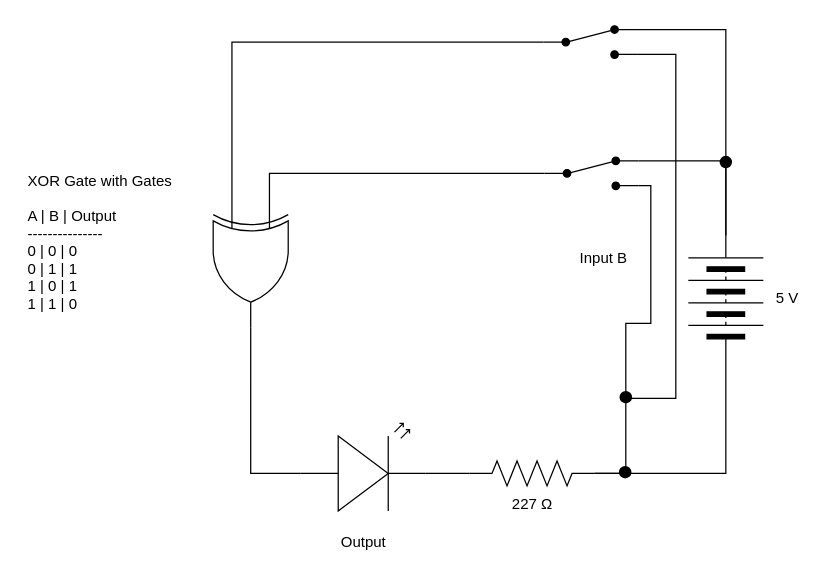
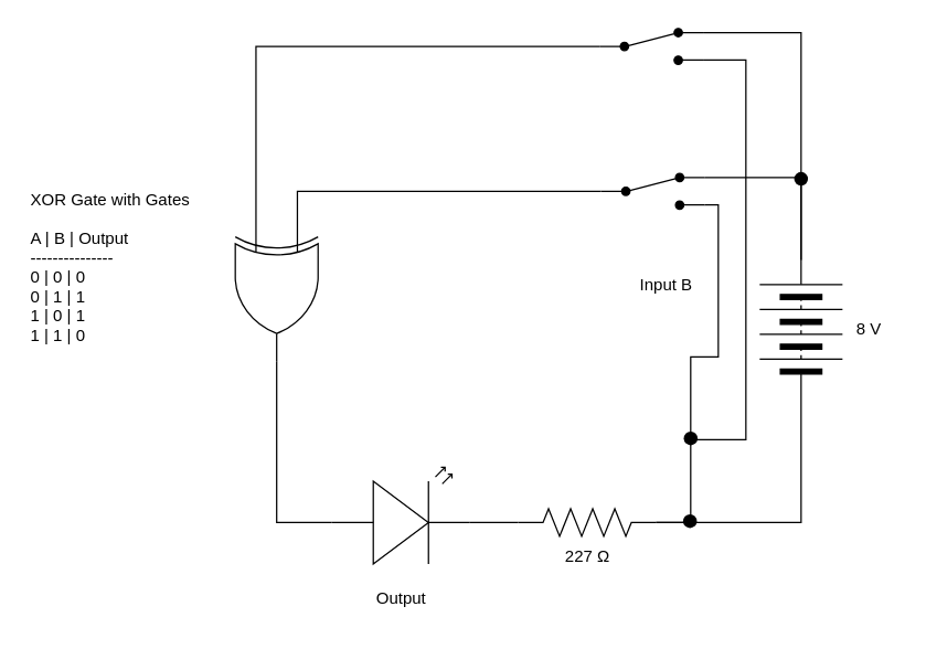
- <mxCell id="20" value="5 V" style="text;html=1;align=center;verticalAlign=middle;resizable=0;points=[];autosize=1;strokeColor=none;fillColor=none;" parent="1" vertex="1"><mxGeometry x="609" y="223" width="40" height="30" as="geometry" /></mxCell>
+ <mxCell id="20" value="8 V" style="text;html=1;align=center;verticalAlign=middle;resizable=0;points=[];autosize=1;strokeColor=none;fillColor=none;" parent="1" vertex="1"><mxGeometry x="609" y="223" width="40" height="30" as="geometry" /></mxCell>
